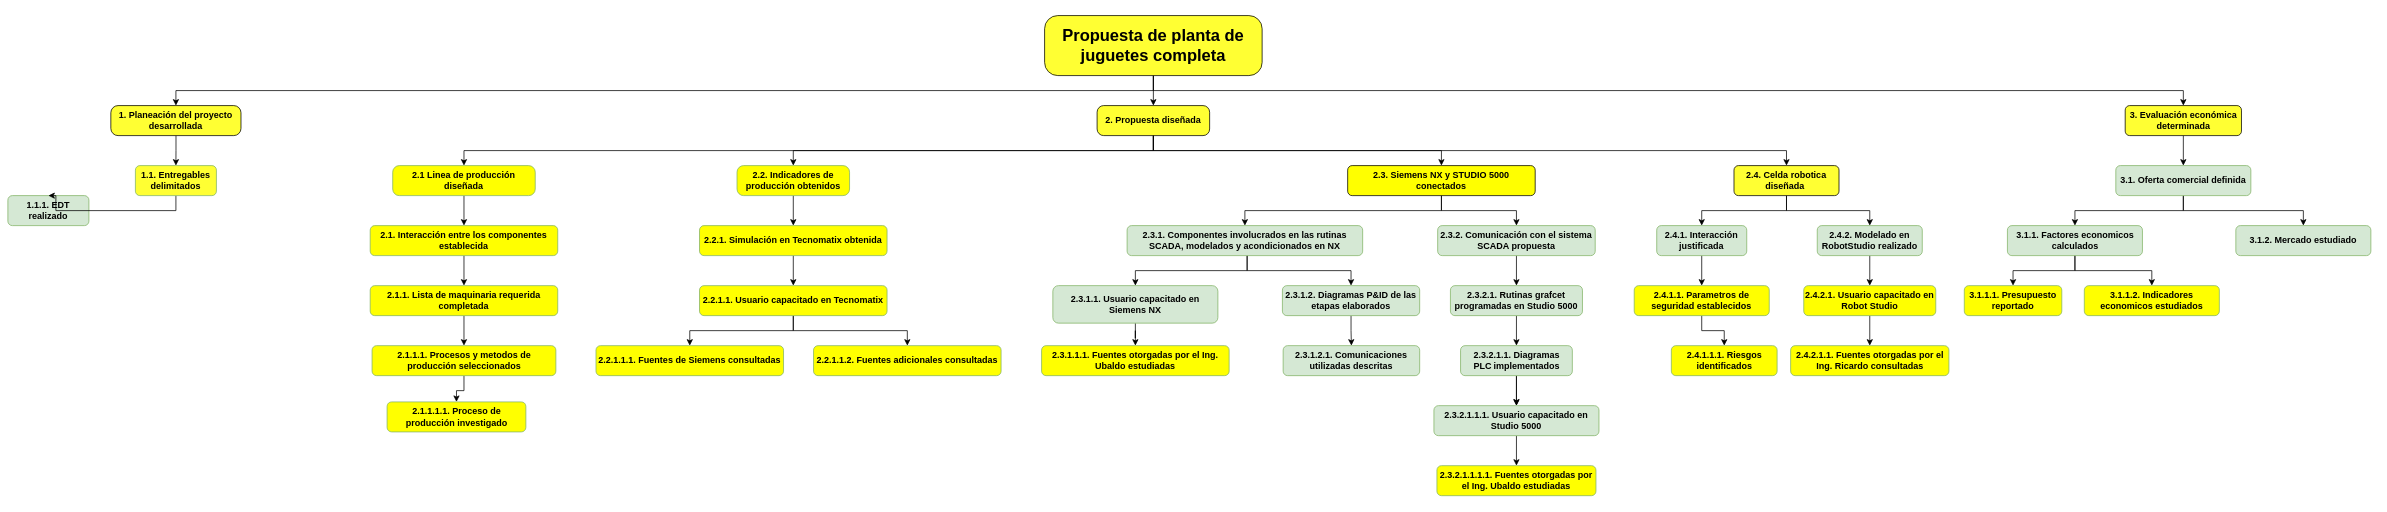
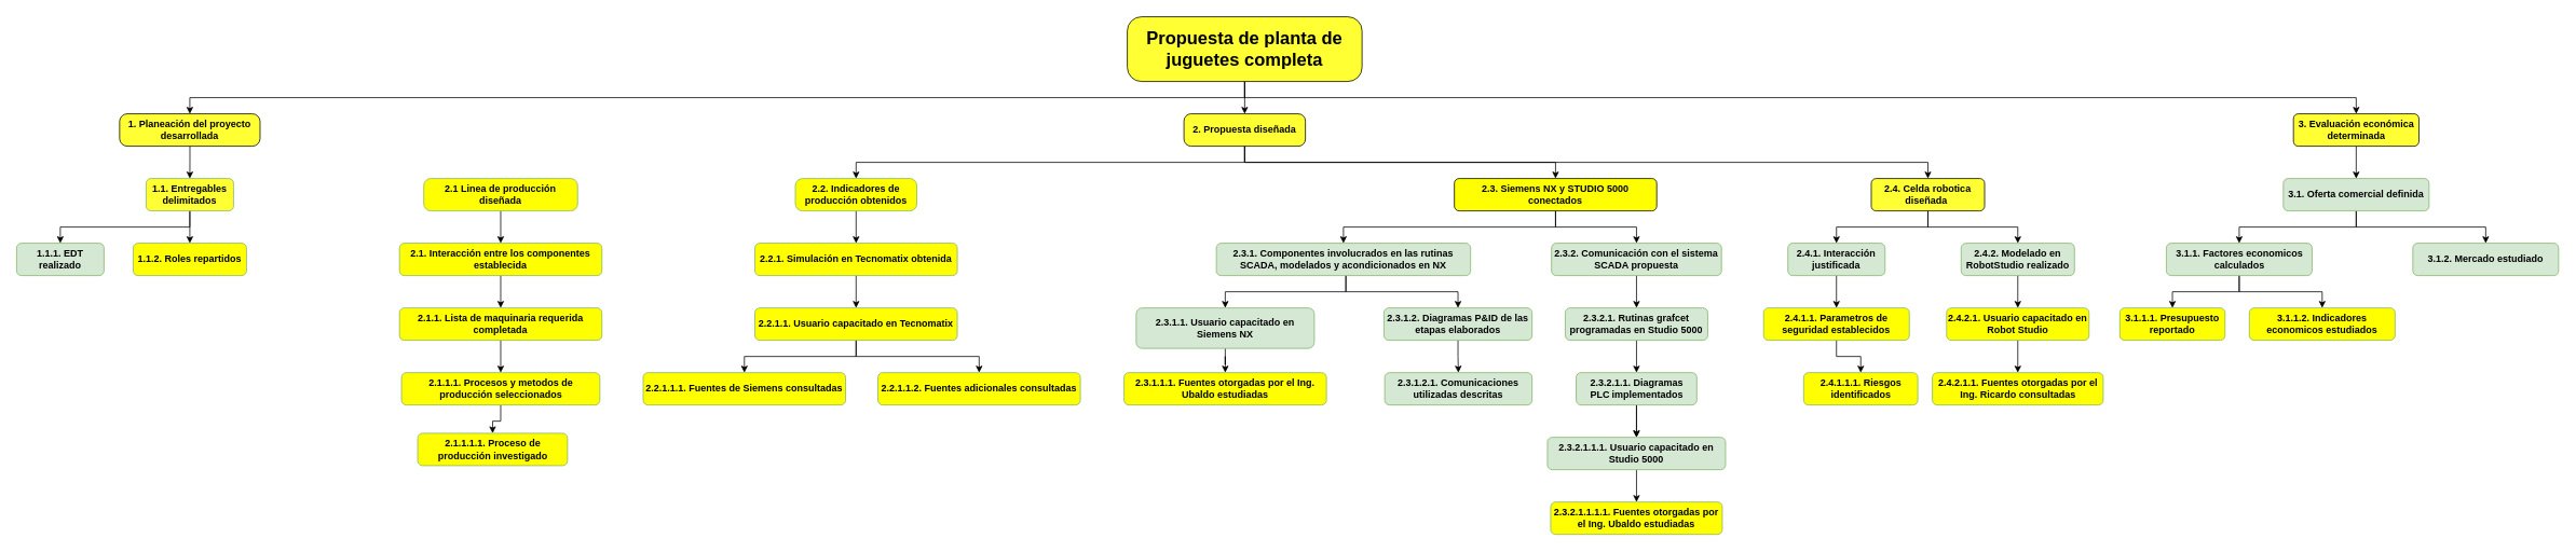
- <mxCell id="20" style="edgeStyle=orthogonalEdgeStyle;rounded=0;orthogonalLoop=1;jettySize=auto;html=1;" parent="1" source="23" target="31" edge="1"><mxGeometry relative="1" as="geometry"><Array as="points"><mxPoint x="1537" y="200" /><mxPoint x="618" y="200" /></Array></mxGeometry></mxCell>
- <mxCell id="11" value="1.1.1. EDT realizado" style="rounded=1;whiteSpace=wrap;html=1;fontStyle=1;strokeColor=#82b366;fillColor=#d5e8d4;" parent="1" vertex="1"><mxGeometry x="10" y="260" width="108" height="40" as="geometry" /></mxCell>
+ <mxCell id="11" value="1.1.1. EDT realizado" style="rounded=1;whiteSpace=wrap;html=1;fontStyle=1;strokeColor=#82b366;fillColor=#d5e8d4;" parent="1" vertex="1"><mxGeometry x="20" y="300" width="108" height="40" as="geometry" /></mxCell>
+ <mxCell id="71" style="edgeStyle=orthogonalEdgeStyle;rounded=0;orthogonalLoop=1;jettySize=auto;html=1;entryX=0.5;entryY=0;entryDx=0;entryDy=0;" parent="1" source="73" target="70" edge="1"><mxGeometry relative="1" as="geometry" /></mxCell>
+ <mxCell id="70" value="1.1.2. Roles repartidos" style="rounded=1;whiteSpace=wrap;html=1;fontStyle=1;strokeColor=#82b366;fillColor=#FFFF00;" parent="1" vertex="1"><mxGeometry x="164" y="300" width="140" height="40" as="geometry" /></mxCell>
